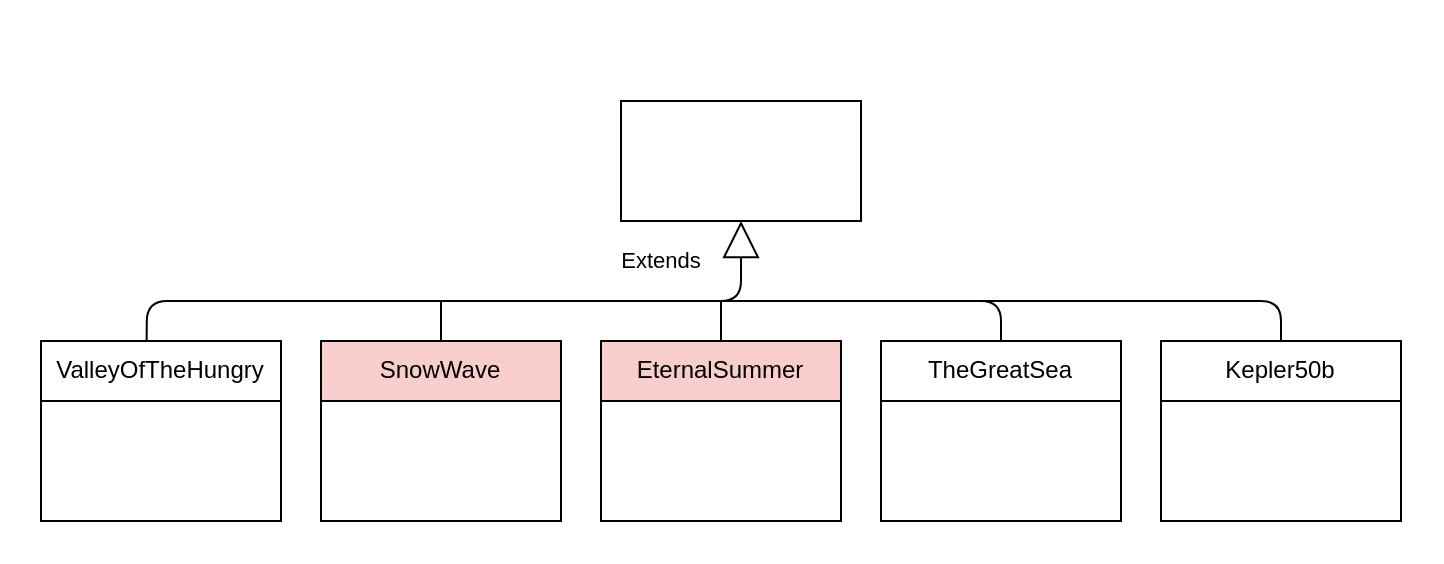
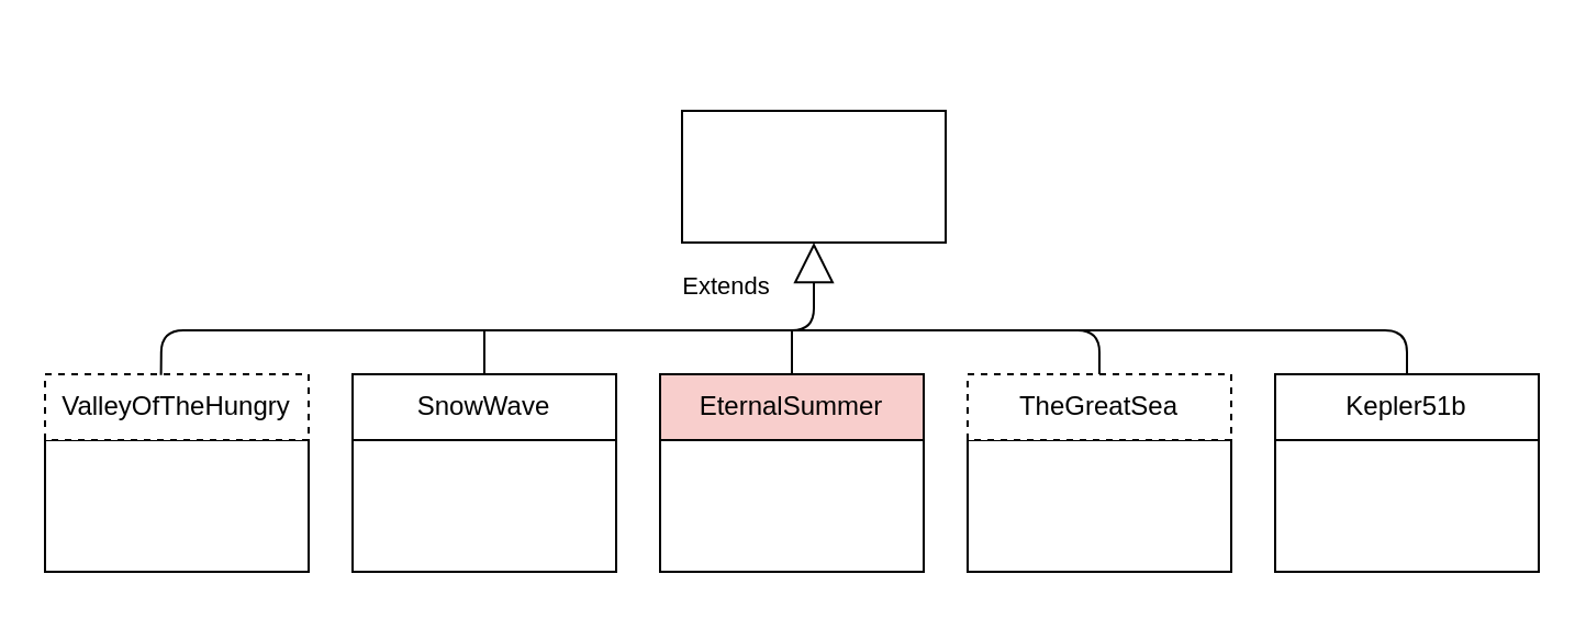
- <mxCell id="18" value="ValleyOfTheHungry" style="rounded=0;whiteSpace=wrap;html=1;" vertex="1" parent="16"><mxGeometry width="120" height="30" as="geometry" /></mxCell>
+ <mxCell id="18" value="ValleyOfTheHungry" style="rounded=0;whiteSpace=wrap;html=1;dashed=1;" vertex="1" parent="16"><mxGeometry width="120" height="30" as="geometry" /></mxCell>
- <mxCell id="6" value="SnowWave" style="rounded=0;whiteSpace=wrap;html=1;fillColor=#f8cecc;" vertex="1" parent="4"><mxGeometry width="120" height="30" as="geometry" /></mxCell>
+ <mxCell id="6" value="SnowWave" style="rounded=0;whiteSpace=wrap;html=1;" vertex="1" parent="4"><mxGeometry width="120" height="30" as="geometry" /></mxCell>
- <mxCell id="12" value="TheGreatSea" style="rounded=0;whiteSpace=wrap;html=1;" vertex="1" parent="10"><mxGeometry width="120" height="30" as="geometry" /></mxCell>
+ <mxCell id="12" value="TheGreatSea" style="rounded=0;whiteSpace=wrap;html=1;dashed=1;" vertex="1" parent="10"><mxGeometry width="120" height="30" as="geometry" /></mxCell>
- <mxCell id="15" value="Kepler50b" style="rounded=0;whiteSpace=wrap;html=1;" vertex="1" parent="13"><mxGeometry width="120" height="30" as="geometry" /></mxCell>
+ <mxCell id="15" value="Kepler51b" style="rounded=0;whiteSpace=wrap;html=1;" vertex="1" parent="13"><mxGeometry width="120" height="30" as="geometry" /></mxCell>
